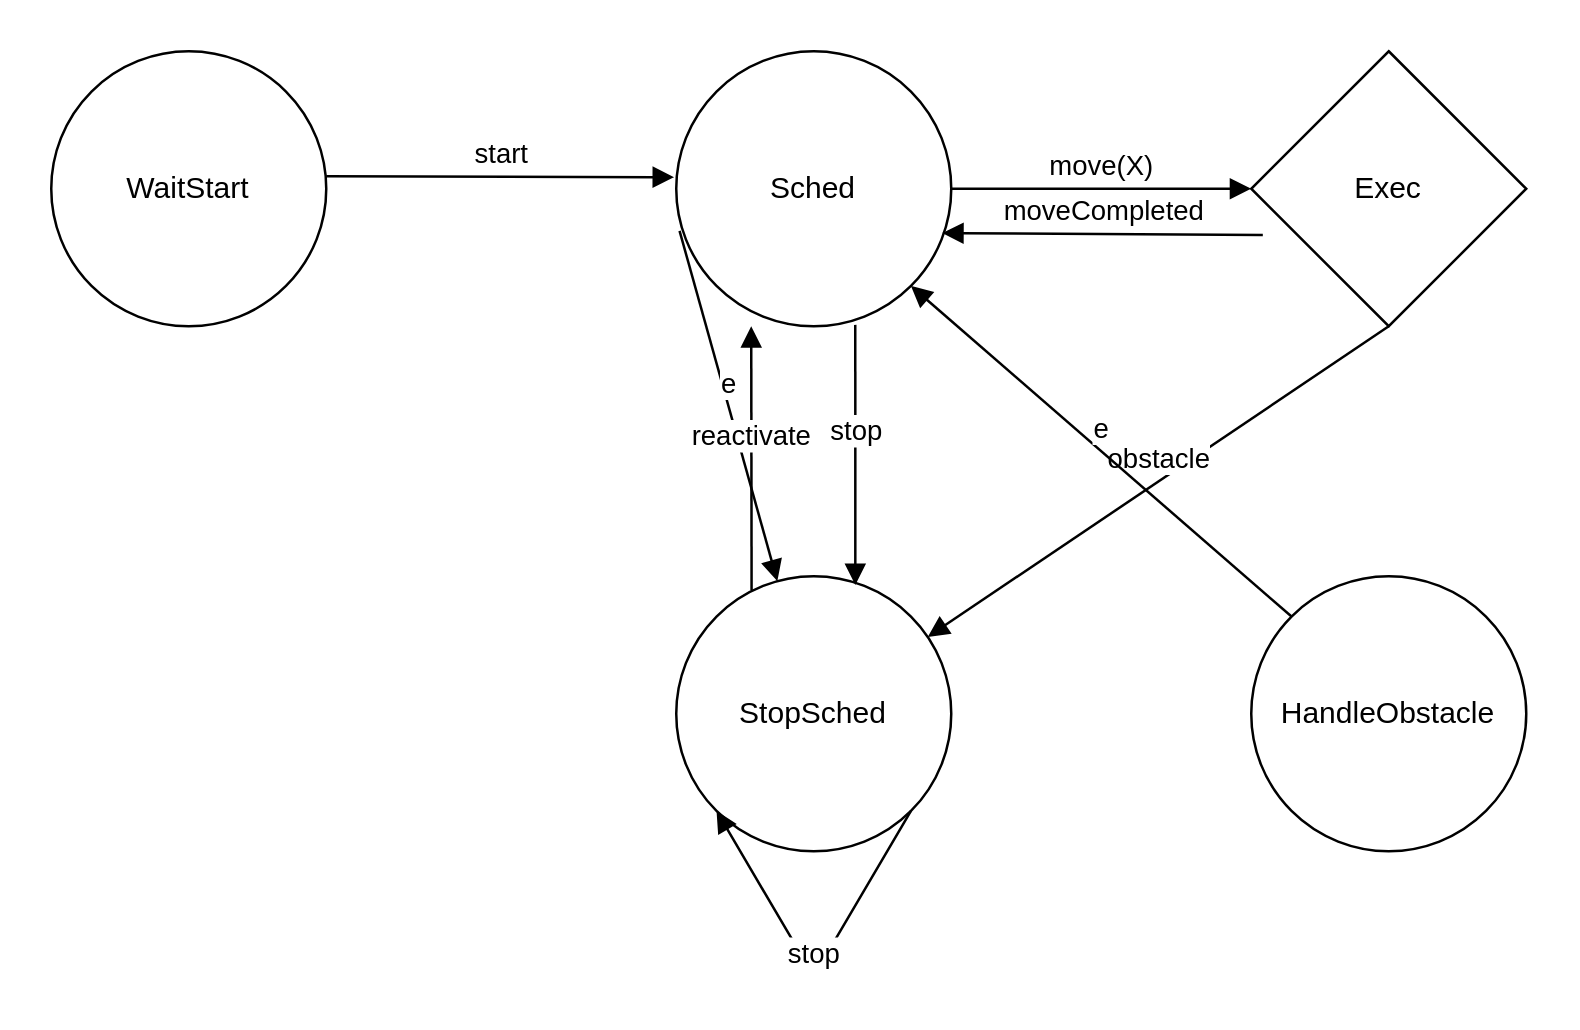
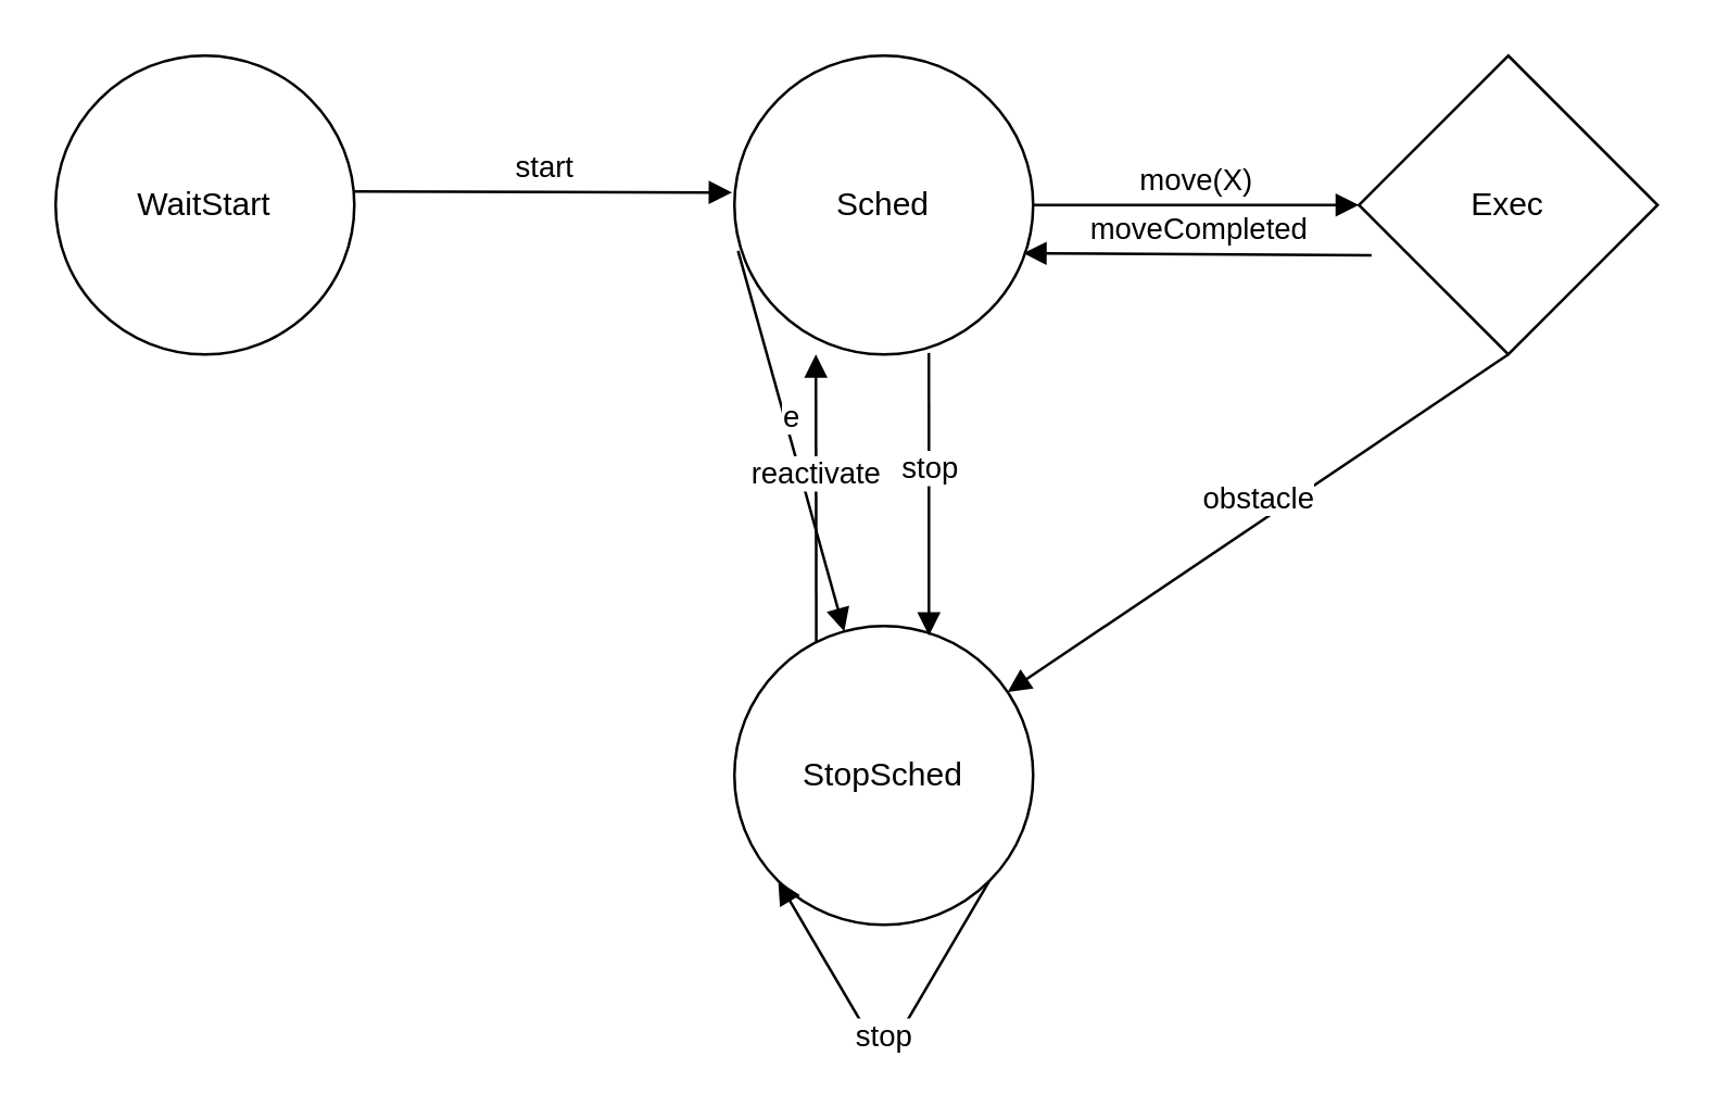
- <mxCell id="12" value="e" style="html=1;verticalAlign=bottom;endArrow=block;entryX=1;entryY=1;entryDx=0;entryDy=0;exitX=0;exitY=0;exitDx=0;exitDy=0;" parent="1" source="7" target="3" edge="1"><mxGeometry width="80" relative="1" as="geometry"><mxPoint x="410" y="105" as="sourcePoint" /><mxPoint x="530" y="105" as="targetPoint" /></mxGeometry></mxCell>
- <mxCell id="7" value="HandleObstacle" style="ellipse;whiteSpace=wrap;html=1;" parent="1" vertex="1"><mxGeometry x="500" y="230" width="110" height="110" as="geometry" /></mxCell>
